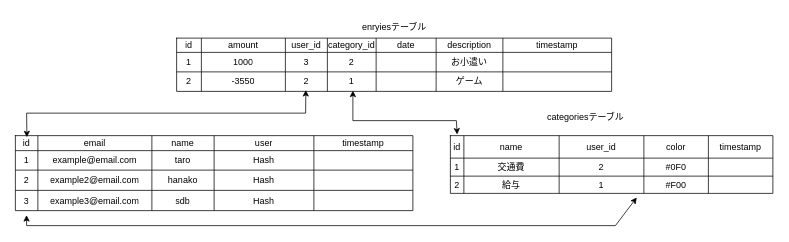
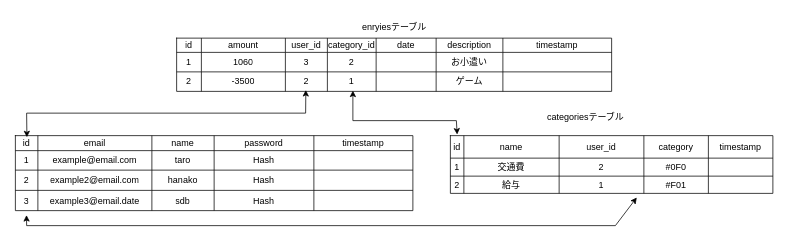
- <mxCell id="13" value="1000" style="shape=partialRectangle;html=1;whiteSpace=wrap;connectable=0;strokeColor=inherit;overflow=hidden;fillColor=none;top=0;left=0;bottom=0;right=0;pointerEvents=1;" vertex="1" parent="11"><mxGeometry x="33" width="112" height="26" as="geometry"><mxRectangle width="112" height="26" as="alternateBounds" /></mxGeometry></mxCell>
+ <mxCell id="13" value="1060" style="shape=partialRectangle;html=1;whiteSpace=wrap;connectable=0;strokeColor=inherit;overflow=hidden;fillColor=none;top=0;left=0;bottom=0;right=0;pointerEvents=1;" vertex="1" parent="11"><mxGeometry x="33" width="112" height="26" as="geometry"><mxRectangle width="112" height="26" as="alternateBounds" /></mxGeometry></mxCell>
- <mxCell id="21" value="-3550" style="shape=partialRectangle;html=1;whiteSpace=wrap;connectable=0;strokeColor=inherit;overflow=hidden;fillColor=none;top=0;left=0;bottom=0;right=0;pointerEvents=1;" vertex="1" parent="19"><mxGeometry x="33" width="112" height="26" as="geometry"><mxRectangle width="112" height="26" as="alternateBounds" /></mxGeometry></mxCell>
+ <mxCell id="21" value="-3500" style="shape=partialRectangle;html=1;whiteSpace=wrap;connectable=0;strokeColor=inherit;overflow=hidden;fillColor=none;top=0;left=0;bottom=0;right=0;pointerEvents=1;" vertex="1" parent="19"><mxGeometry x="33" width="112" height="26" as="geometry"><mxRectangle width="112" height="26" as="alternateBounds" /></mxGeometry></mxCell>
- <mxCell id="33" value="user" style="shape=partialRectangle;html=1;whiteSpace=wrap;connectable=0;strokeColor=inherit;overflow=hidden;fillColor=none;top=0;left=0;bottom=0;right=0;pointerEvents=1;" vertex="1" parent="29"><mxGeometry x="265" width="133" height="20" as="geometry"><mxRectangle width="133" height="20" as="alternateBounds" /></mxGeometry></mxCell>
+ <mxCell id="33" value="password" style="shape=partialRectangle;html=1;whiteSpace=wrap;connectable=0;strokeColor=inherit;overflow=hidden;fillColor=none;top=0;left=0;bottom=0;right=0;pointerEvents=1;" vertex="1" parent="29"><mxGeometry x="265" width="133" height="20" as="geometry"><mxRectangle width="133" height="20" as="alternateBounds" /></mxGeometry></mxCell>
- <mxCell id="59" value="color" style="shape=partialRectangle;html=1;whiteSpace=wrap;connectable=0;strokeColor=inherit;overflow=hidden;fillColor=none;top=0;left=0;bottom=0;right=0;pointerEvents=1;" vertex="1" parent="55"><mxGeometry x="258" width="86" height="30" as="geometry"><mxRectangle width="86" height="30" as="alternateBounds" /></mxGeometry></mxCell>
+ <mxCell id="59" value="category" style="shape=partialRectangle;html=1;whiteSpace=wrap;connectable=0;strokeColor=inherit;overflow=hidden;fillColor=none;top=0;left=0;bottom=0;right=0;pointerEvents=1;" vertex="1" parent="55"><mxGeometry x="258" width="86" height="30" as="geometry"><mxRectangle width="86" height="30" as="alternateBounds" /></mxGeometry></mxCell>
- <mxCell id="71" value="#F00" style="shape=partialRectangle;html=1;whiteSpace=wrap;connectable=0;strokeColor=inherit;overflow=hidden;fillColor=none;top=0;left=0;bottom=0;right=0;pointerEvents=1;" vertex="1" parent="67"><mxGeometry x="258" width="86" height="23" as="geometry"><mxRectangle width="86" height="23" as="alternateBounds" /></mxGeometry></mxCell>
+ <mxCell id="71" value="#F01" style="shape=partialRectangle;html=1;whiteSpace=wrap;connectable=0;strokeColor=inherit;overflow=hidden;fillColor=none;top=0;left=0;bottom=0;right=0;pointerEvents=1;" vertex="1" parent="67"><mxGeometry x="258" width="86" height="23" as="geometry"><mxRectangle width="86" height="23" as="alternateBounds" /></mxGeometry></mxCell>
- <mxCell id="49" value="example3@email.com" style="shape=partialRectangle;html=1;whiteSpace=wrap;connectable=0;strokeColor=inherit;overflow=hidden;fillColor=none;top=0;left=0;bottom=0;right=0;pointerEvents=1;" vertex="1" parent="47"><mxGeometry x="30" width="152" height="27" as="geometry"><mxRectangle width="152" height="27" as="alternateBounds" /></mxGeometry></mxCell>
+ <mxCell id="49" value="example3@email.date" style="shape=partialRectangle;html=1;whiteSpace=wrap;connectable=0;strokeColor=inherit;overflow=hidden;fillColor=none;top=0;left=0;bottom=0;right=0;pointerEvents=1;" vertex="1" parent="47"><mxGeometry x="30" width="152" height="27" as="geometry"><mxRectangle width="152" height="27" as="alternateBounds" /></mxGeometry></mxCell>
